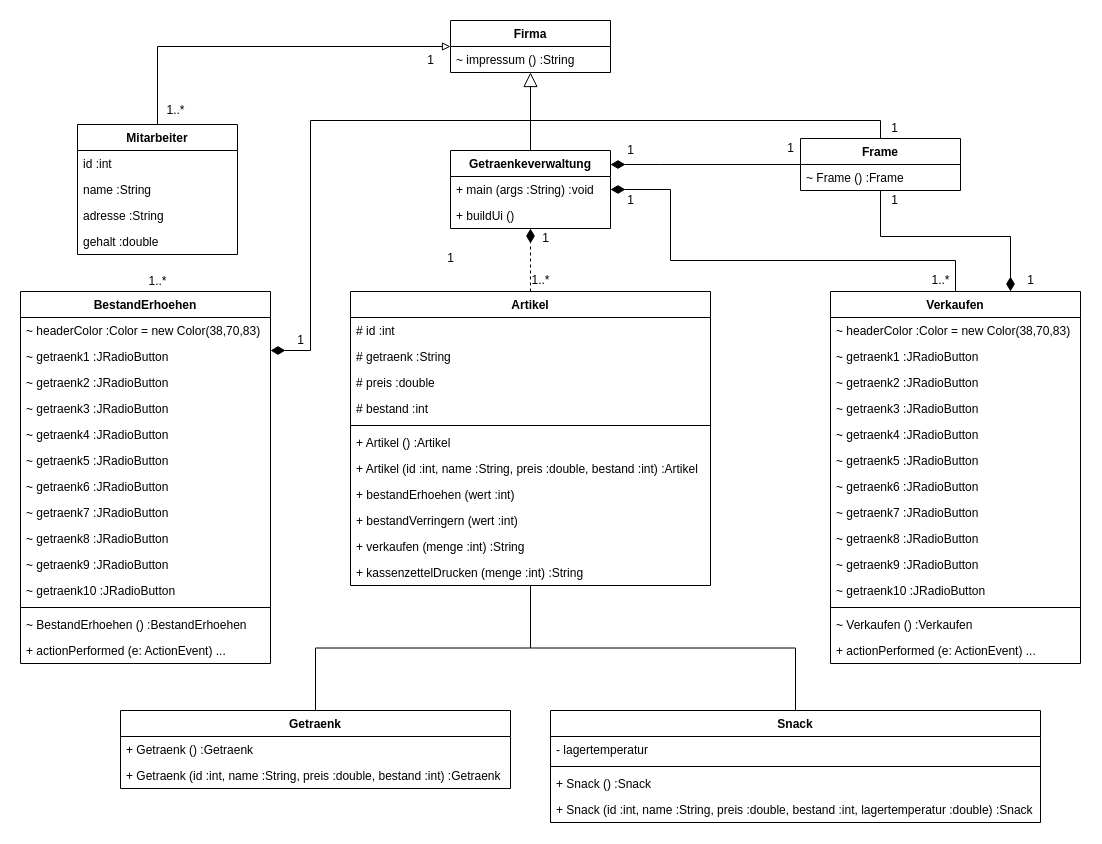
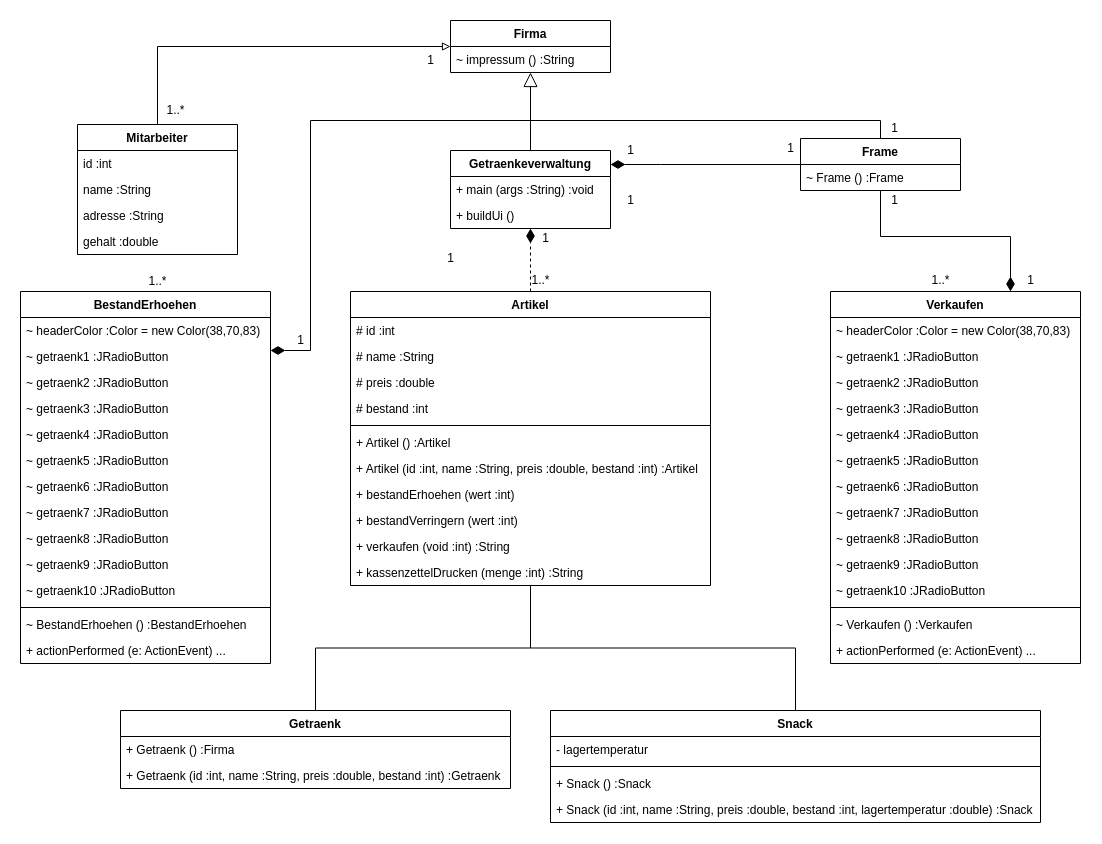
- <mxCell id="40" style="edgeStyle=orthogonalEdgeStyle;rounded=0;orthogonalLoop=1;jettySize=auto;html=1;endArrow=diamondThin;endFill=1;endSize=12;" edge="1" parent="1" source="41" target="57"><mxGeometry relative="1" as="geometry"><Array as="points"><mxPoint x="955" y="260" /><mxPoint x="670" y="260" /><mxPoint x="670" y="189" /></Array></mxGeometry></mxCell>
- <mxCell id="5" value="# getraenk :String" style="text;strokeColor=none;fillColor=none;align=left;verticalAlign=top;spacingLeft=4;spacingRight=4;overflow=hidden;rotatable=0;points=[[0,0.5],[1,0.5]];portConstraint=eastwest;" vertex="1" parent="3"><mxGeometry y="52" width="360" height="26" as="geometry" /></mxCell>
+ <mxCell id="5" value="# name :String" style="text;strokeColor=none;fillColor=none;align=left;verticalAlign=top;spacingLeft=4;spacingRight=4;overflow=hidden;rotatable=0;points=[[0,0.5],[1,0.5]];portConstraint=eastwest;" vertex="1" parent="3"><mxGeometry y="52" width="360" height="26" as="geometry" /></mxCell>
- <mxCell id="13" value="+ verkaufen (menge :int) :String" style="text;strokeColor=none;fillColor=none;align=left;verticalAlign=top;spacingLeft=4;spacingRight=4;overflow=hidden;rotatable=0;points=[[0,0.5],[1,0.5]];portConstraint=eastwest;" vertex="1" parent="3"><mxGeometry y="242" width="360" height="26" as="geometry" /></mxCell>
+ <mxCell id="13" value="+ verkaufen (void :int) :String" style="text;strokeColor=none;fillColor=none;align=left;verticalAlign=top;spacingLeft=4;spacingRight=4;overflow=hidden;rotatable=0;points=[[0,0.5],[1,0.5]];portConstraint=eastwest;" vertex="1" parent="3"><mxGeometry y="242" width="360" height="26" as="geometry" /></mxCell>
- <mxCell id="32" value="+ Getraenk () :Getraenk" style="text;strokeColor=none;fillColor=none;align=left;verticalAlign=top;spacingLeft=4;spacingRight=4;overflow=hidden;rotatable=0;points=[[0,0.5],[1,0.5]];portConstraint=eastwest;" vertex="1" parent="31"><mxGeometry y="26" width="390" height="26" as="geometry" /></mxCell>
+ <mxCell id="32" value="+ Getraenk () :Firma" style="text;strokeColor=none;fillColor=none;align=left;verticalAlign=top;spacingLeft=4;spacingRight=4;overflow=hidden;rotatable=0;points=[[0,0.5],[1,0.5]];portConstraint=eastwest;" vertex="1" parent="31"><mxGeometry y="26" width="390" height="26" as="geometry" /></mxCell>
